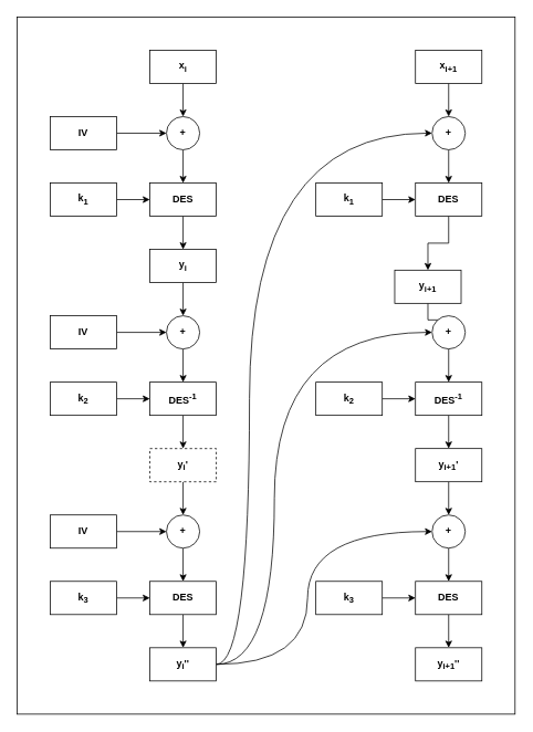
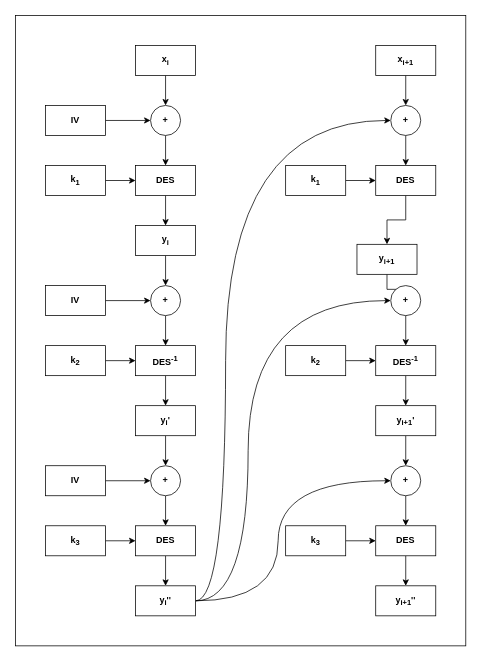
- <mxCell id="18" value="y&lt;sub&gt;i&lt;/sub&gt;'" style="rounded=0;whiteSpace=wrap;html=1;fontStyle=1;dashed=1;" parent="1" vertex="1"><mxGeometry x="180" y="540" width="80" height="40" as="geometry" /></mxCell>
+ <mxCell id="18" value="y&lt;sub&gt;i&lt;/sub&gt;'" style="rounded=0;whiteSpace=wrap;html=1;fontStyle=1" parent="1" vertex="1"><mxGeometry x="180" y="540" width="80" height="40" as="geometry" /></mxCell>
